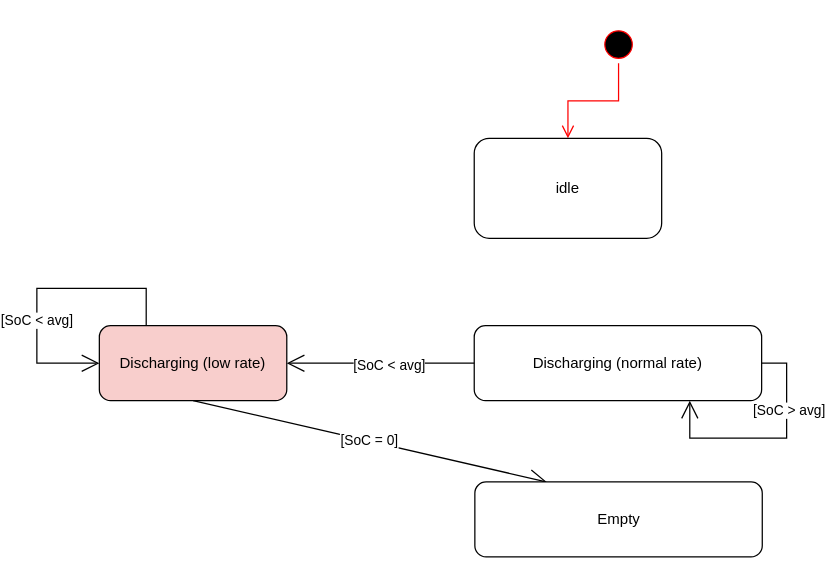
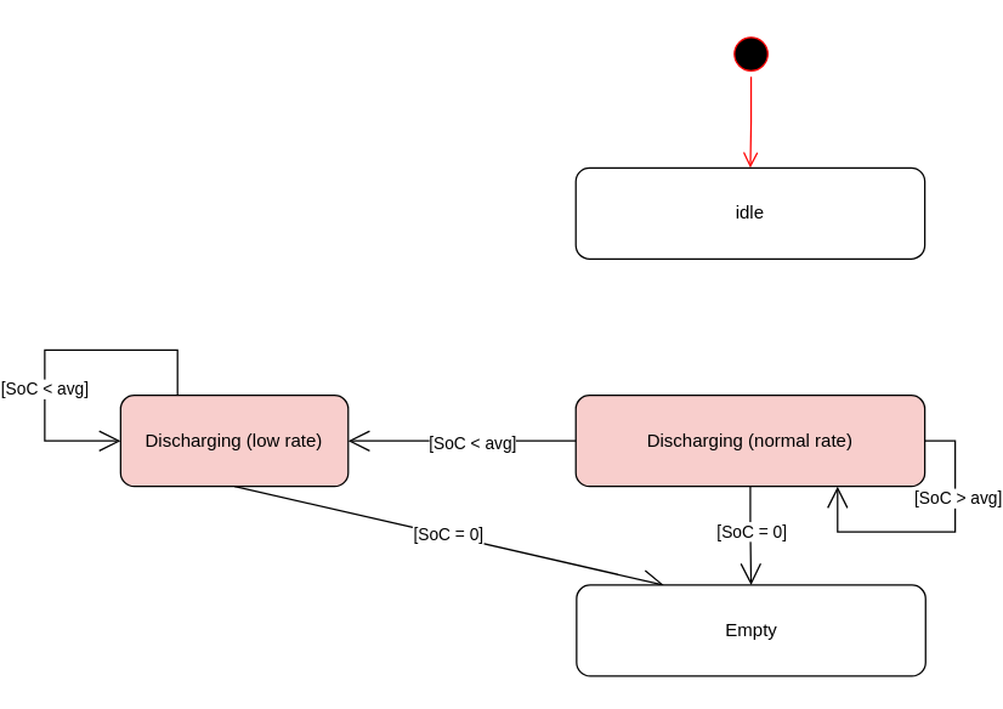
- <mxCell id="4" value="idle" style="rounded=1;whiteSpace=wrap;html=1;" parent="1" vertex="1"><mxGeometry x="370" y="110" width="150" height="80" as="geometry" /></mxCell>
+ <mxCell id="4" value="idle" style="rounded=1;whiteSpace=wrap;html=1;" parent="1" vertex="1"><mxGeometry x="370" y="110" width="230" height="60" as="geometry" /></mxCell>
- <mxCell id="7" value="Discharging (normal rate)" style="rounded=1;whiteSpace=wrap;html=1;" parent="1" vertex="1"><mxGeometry x="370" y="260" width="230" height="60" as="geometry" /></mxCell>
+ <mxCell id="7" value="Discharging (normal rate)" style="rounded=1;whiteSpace=wrap;html=1;fillColor=#f8cecc;" parent="1" vertex="1"><mxGeometry x="370" y="260" width="230" height="60" as="geometry" /></mxCell>
+ <mxCell id="5" style="edgeStyle=orthogonalEdgeStyle;rounded=0;orthogonalLoop=1;jettySize=auto;html=1;entryX=0.5;entryY=0;entryDx=0;entryDy=0;endArrow=open;endFill=0;endSize=12;" parent="1" source="7" target="17" edge="1"><mxGeometry relative="1" as="geometry" /></mxCell>
+ <mxCell id="6" value="[SoC = 0]" style="edgeLabel;html=1;align=center;verticalAlign=middle;resizable=0;points=[];" parent="5" vertex="1" connectable="0"><mxGeometry x="-0.074" relative="1" as="geometry"><mxPoint as="offset" /></mxGeometry></mxCell>
